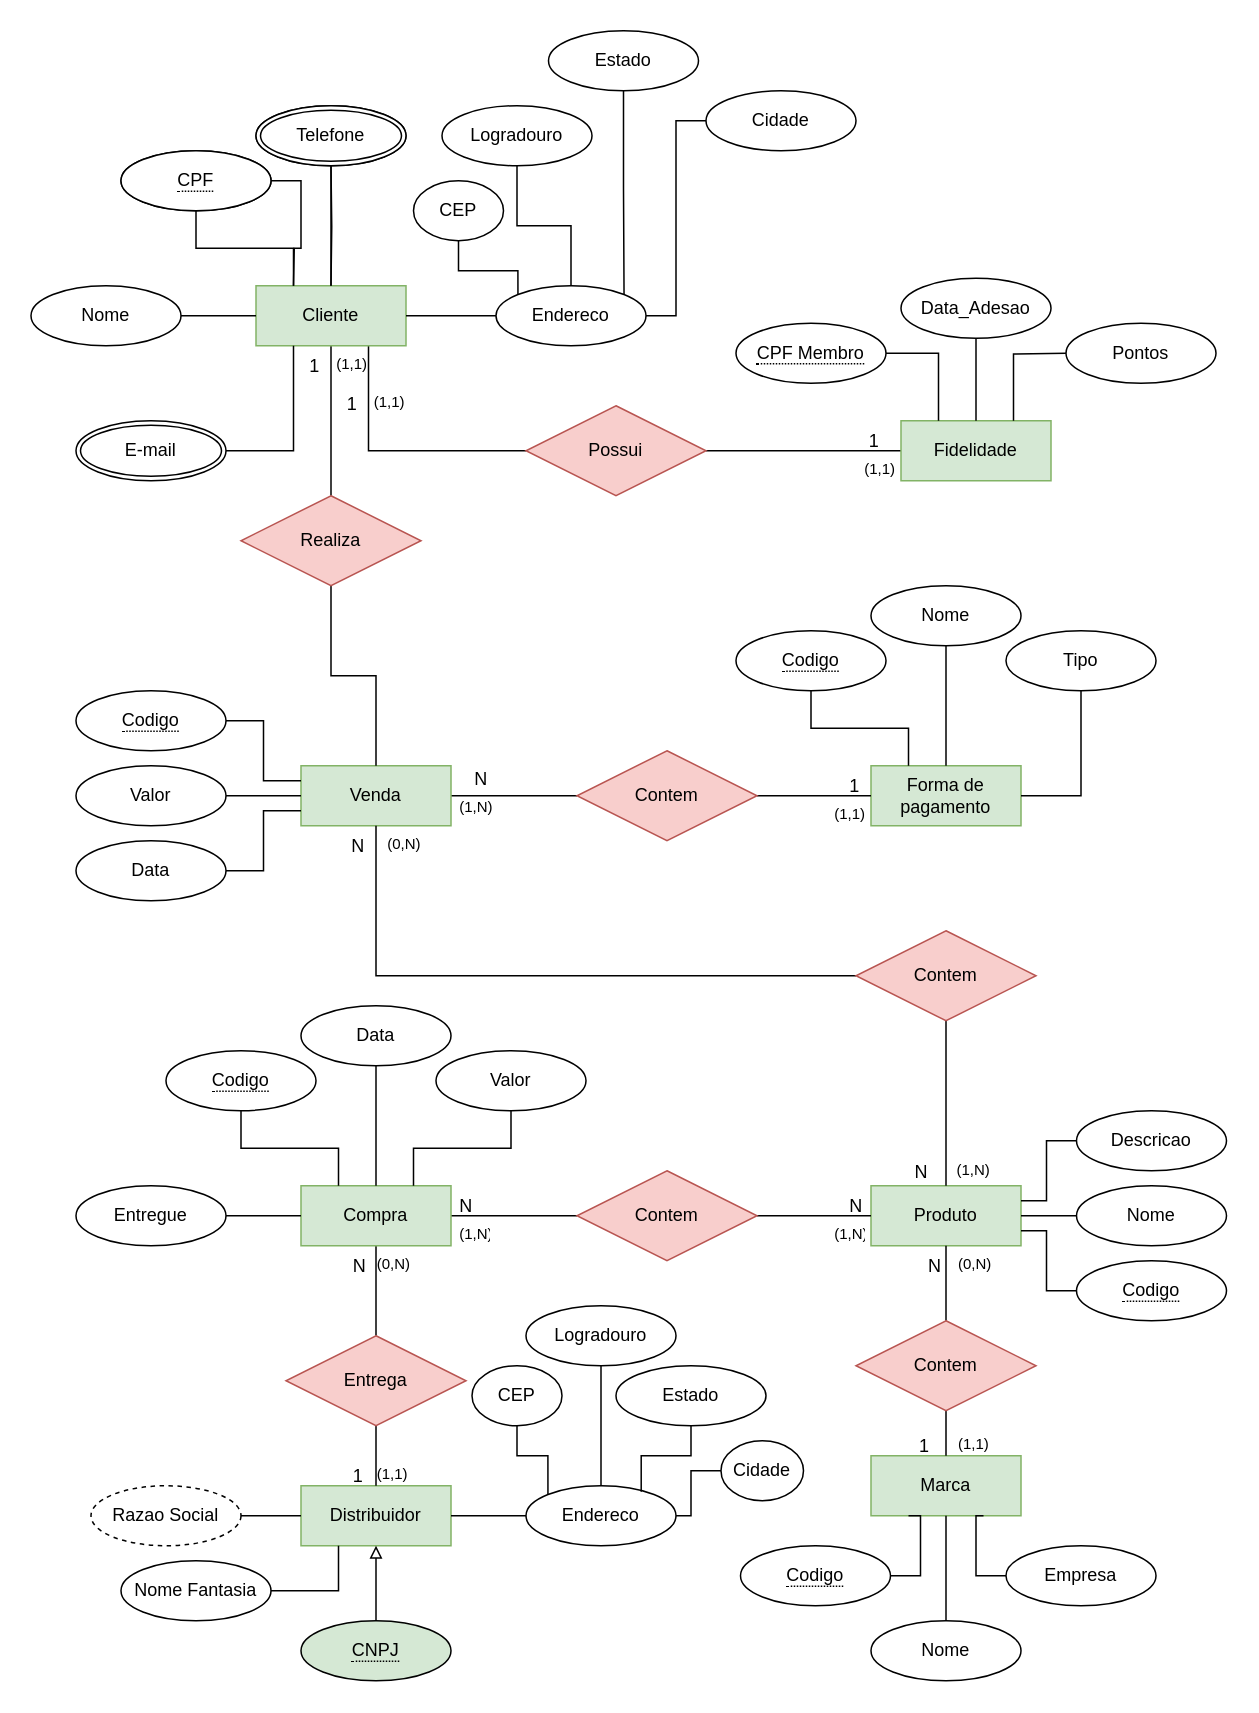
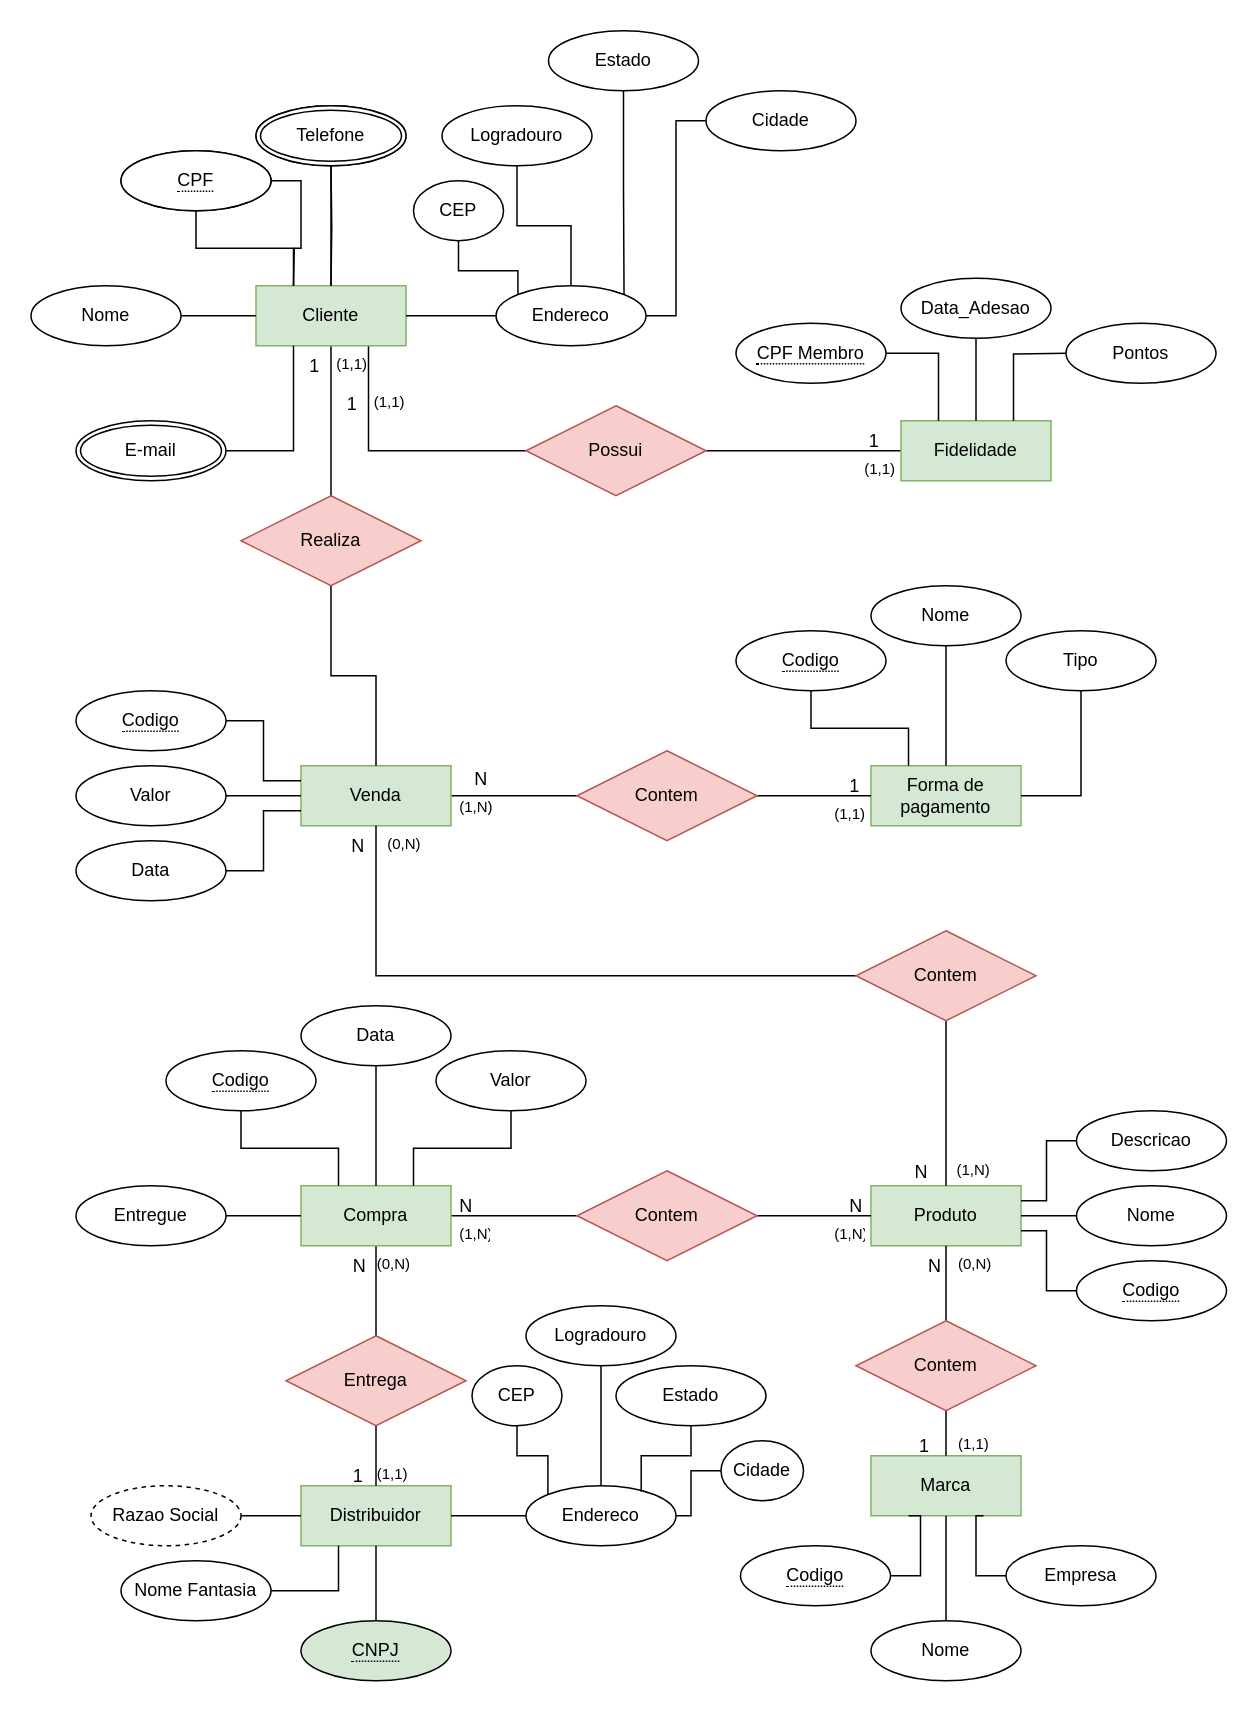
- <mxCell id="113" style="edgeStyle=orthogonalEdgeStyle;rounded=0;orthogonalLoop=1;jettySize=auto;html=1;entryX=0.5;entryY=1;entryDx=0;entryDy=0;fontSize=10;endArrow=block;endFill=0;" edge="1" parent="1" source="114" target="112"><mxGeometry relative="1" as="geometry" /></mxCell>
+ <mxCell id="113" style="edgeStyle=orthogonalEdgeStyle;rounded=0;orthogonalLoop=1;jettySize=auto;html=1;entryX=0.5;entryY=1;entryDx=0;entryDy=0;fontSize=10;endArrow=none;endFill=0;" edge="1" parent="1" source="114" target="112"><mxGeometry relative="1" as="geometry" /></mxCell>
